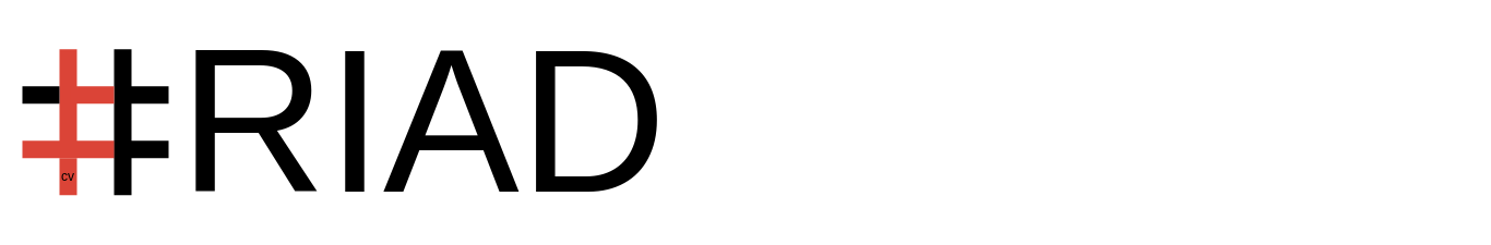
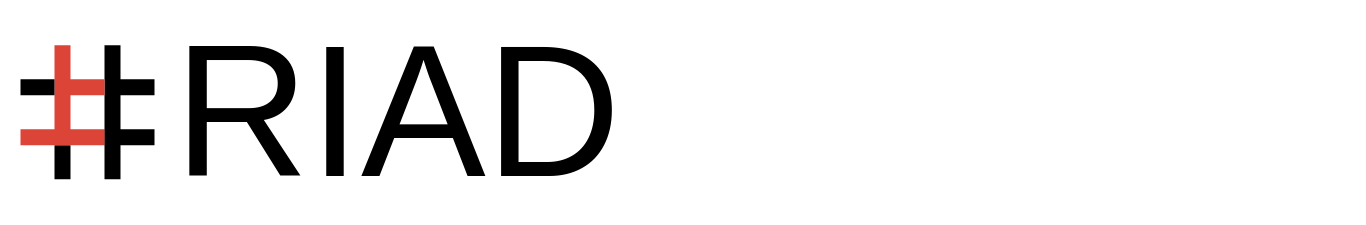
- <mxCell id="2" value="RIAD" style="text;html=1;strokeColor=none;fillColor=none;align=left;verticalAlign=middle;whiteSpace=wrap;rounded=0;fontSize=187;spacing=0;" vertex="1" parent="1"><mxGeometry x="164" y="20" width="1170" height="167.5" as="geometry" /></mxCell>
+ <mxCell id="2" value="RIAD" style="text;html=1;strokeColor=none;fillColor=none;align=left;verticalAlign=middle;whiteSpace=wrap;rounded=0;fontSize=187;spacing=0;" vertex="1" parent="1"><mxGeometry x="174" y="20" width="1170" height="167.5" as="geometry" /></mxCell>
- <mxCell id="4" value="cv" style="rounded=0;whiteSpace=wrap;html=1;strokeColor=none;fillColor=#db4437;" vertex="1" parent="3"><mxGeometry x="34" y="100" width="16" height="34" as="geometry" /></mxCell>
+ <mxCell id="4" value="cv" style="rounded=0;whiteSpace=wrap;html=1;strokeColor=none;fillColor=#000000;" vertex="1" parent="3"><mxGeometry x="34" y="100" width="16" height="34" as="geometry" /></mxCell>
